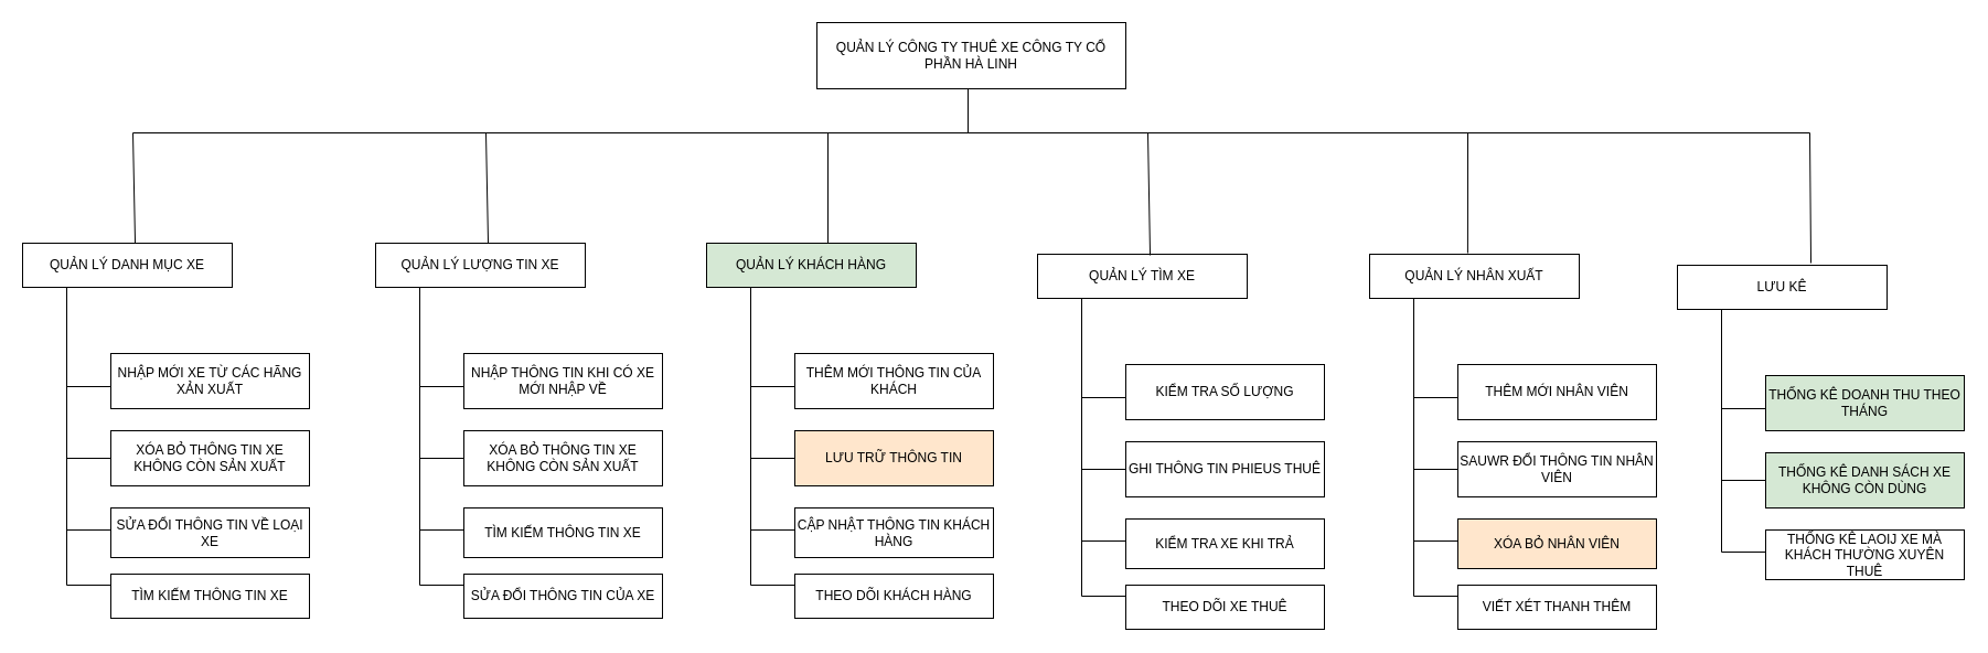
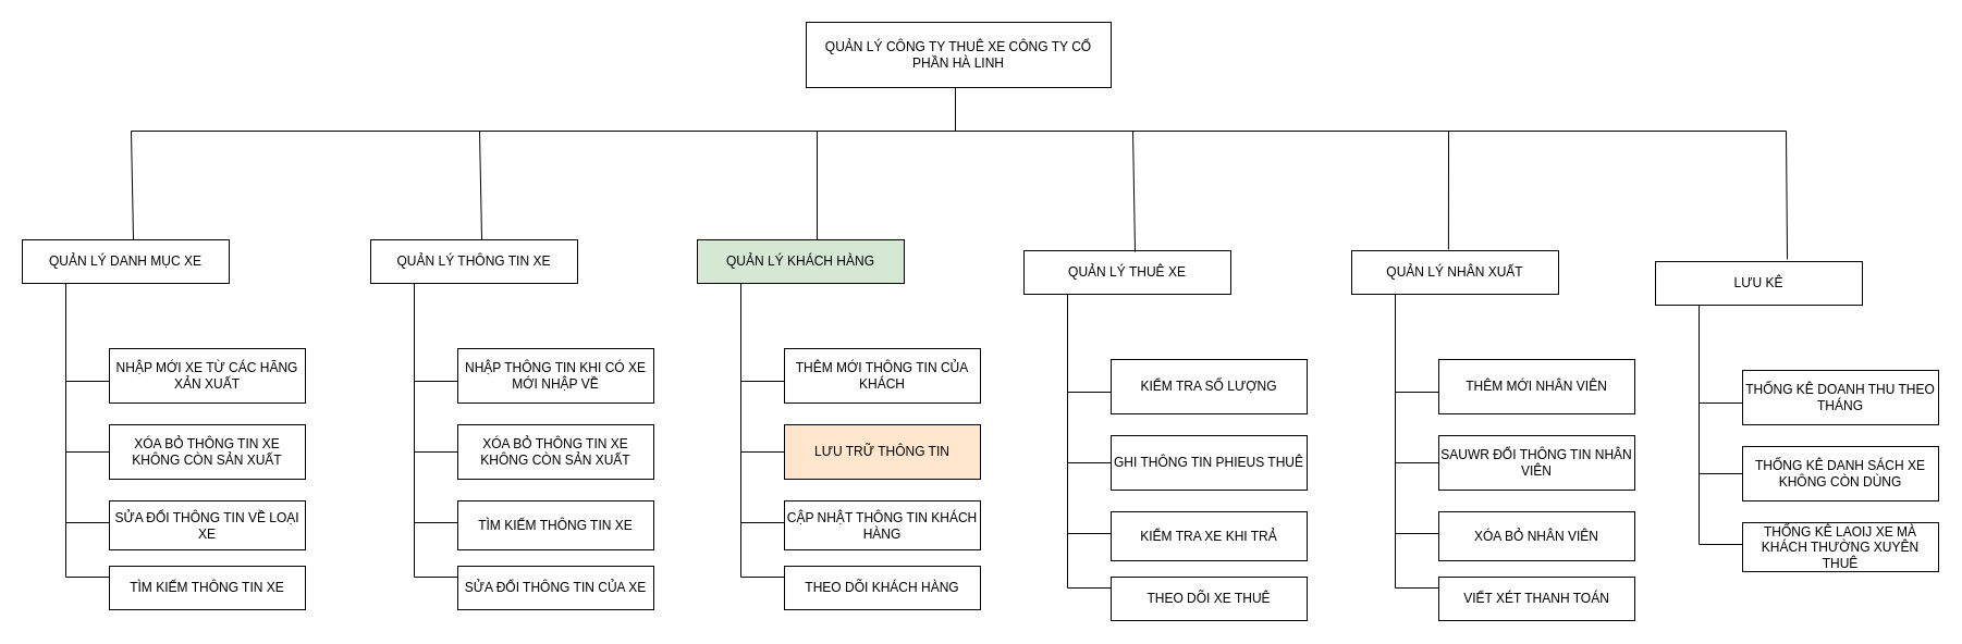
- <mxCell id="13" value="QUẢN LÝ LƯỢNG TIN XE" style="rounded=0;whiteSpace=wrap;html=1;" vertex="1" parent="1"><mxGeometry x="340" y="220" width="190" height="40" as="geometry" /></mxCell>
+ <mxCell id="13" value="QUẢN LÝ THÔNG TIN XE" style="rounded=0;whiteSpace=wrap;html=1;" vertex="1" parent="1"><mxGeometry x="340" y="220" width="190" height="40" as="geometry" /></mxCell>
- <mxCell id="33" value="QUẢN LÝ TÌM XE" style="rounded=0;whiteSpace=wrap;html=1;" vertex="1" parent="1"><mxGeometry x="940" y="230" width="190" height="40" as="geometry" /></mxCell>
+ <mxCell id="33" value="QUẢN LÝ THUÊ XE" style="rounded=0;whiteSpace=wrap;html=1;" vertex="1" parent="1"><mxGeometry x="940" y="230" width="190" height="40" as="geometry" /></mxCell>
- <mxCell id="54" value="THỐNG KÊ DOANH THU THEO THÁNG" style="rounded=0;whiteSpace=wrap;html=1;fillColor=#d5e8d4;" vertex="1" parent="1"><mxGeometry x="1600" y="340" width="180" height="50" as="geometry" /></mxCell>
+ <mxCell id="54" value="THỐNG KÊ DOANH THU THEO THÁNG" style="rounded=0;whiteSpace=wrap;html=1;" vertex="1" parent="1"><mxGeometry x="1600" y="340" width="180" height="50" as="geometry" /></mxCell>
- <mxCell id="55" value="THỐNG KÊ DANH SÁCH XE KHÔNG CÒN DÙNG" style="rounded=0;whiteSpace=wrap;html=1;fillColor=#d5e8d4;" vertex="1" parent="1"><mxGeometry x="1600" y="410" width="180" height="50" as="geometry" /></mxCell>
+ <mxCell id="55" value="THỐNG KÊ DANH SÁCH XE KHÔNG CÒN DÙNG" style="rounded=0;whiteSpace=wrap;html=1;" vertex="1" parent="1"><mxGeometry x="1600" y="410" width="180" height="50" as="geometry" /></mxCell>
- <mxCell id="46" value="XÓA BỎ NHÂN VIÊN" style="rounded=0;whiteSpace=wrap;html=1;fillColor=#ffe6cc;" vertex="1" parent="1"><mxGeometry x="1321" y="470" width="180" height="45" as="geometry" /></mxCell>
+ <mxCell id="46" value="XÓA BỎ NHÂN VIÊN" style="rounded=0;whiteSpace=wrap;html=1;" vertex="1" parent="1"><mxGeometry x="1321" y="470" width="180" height="45" as="geometry" /></mxCell>
- <mxCell id="47" value="VIẾT XÉT THANH THÊM" style="rounded=0;whiteSpace=wrap;html=1;" vertex="1" parent="1"><mxGeometry x="1321" y="530" width="180" height="40" as="geometry" /></mxCell>
+ <mxCell id="47" value="VIẾT XÉT THANH TOÁN" style="rounded=0;whiteSpace=wrap;html=1;" vertex="1" parent="1"><mxGeometry x="1321" y="530" width="180" height="40" as="geometry" /></mxCell>
